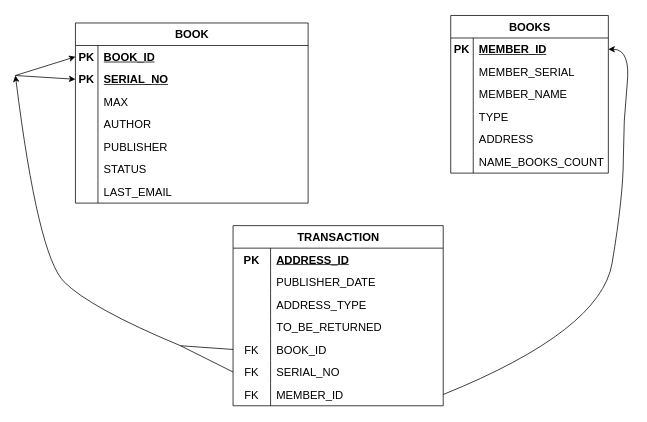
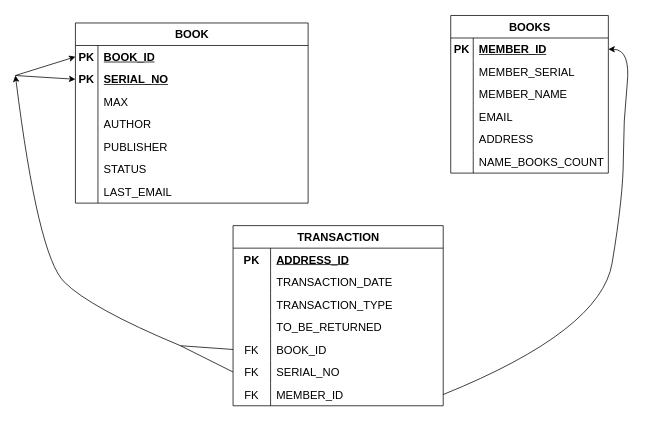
- <mxCell id="36" value="TYPE" style="shape=partialRectangle;connectable=0;fillColor=none;top=0;left=0;bottom=0;right=0;align=left;spacingLeft=6;overflow=hidden;whiteSpace=wrap;html=1;fontSize=15;" parent="34" vertex="1"><mxGeometry x="30" width="180" height="30" as="geometry"><mxRectangle width="180" height="30" as="alternateBounds" /></mxGeometry></mxCell>
+ <mxCell id="36" value="EMAIL" style="shape=partialRectangle;connectable=0;fillColor=none;top=0;left=0;bottom=0;right=0;align=left;spacingLeft=6;overflow=hidden;whiteSpace=wrap;html=1;fontSize=15;" parent="34" vertex="1"><mxGeometry x="30" width="180" height="30" as="geometry"><mxRectangle width="180" height="30" as="alternateBounds" /></mxGeometry></mxCell>
- <mxCell id="49" value="PUBLISHER_DATE" style="shape=partialRectangle;connectable=0;fillColor=none;top=0;left=0;bottom=0;right=0;align=left;spacingLeft=6;overflow=hidden;whiteSpace=wrap;html=1;fontSize=15;" parent="47" vertex="1"><mxGeometry x="50" width="230" height="30" as="geometry"><mxRectangle width="230" height="30" as="alternateBounds" /></mxGeometry></mxCell>
+ <mxCell id="49" value="TRANSACTION_DATE" style="shape=partialRectangle;connectable=0;fillColor=none;top=0;left=0;bottom=0;right=0;align=left;spacingLeft=6;overflow=hidden;whiteSpace=wrap;html=1;fontSize=15;" parent="47" vertex="1"><mxGeometry x="50" width="230" height="30" as="geometry"><mxRectangle width="230" height="30" as="alternateBounds" /></mxGeometry></mxCell>
- <mxCell id="52" value="ADDRESS_TYPE" style="shape=partialRectangle;connectable=0;fillColor=none;top=0;left=0;bottom=0;right=0;align=left;spacingLeft=6;overflow=hidden;whiteSpace=wrap;html=1;fontSize=15;" parent="50" vertex="1"><mxGeometry x="50" width="230" height="30" as="geometry"><mxRectangle width="230" height="30" as="alternateBounds" /></mxGeometry></mxCell>
+ <mxCell id="52" value="TRANSACTION_TYPE" style="shape=partialRectangle;connectable=0;fillColor=none;top=0;left=0;bottom=0;right=0;align=left;spacingLeft=6;overflow=hidden;whiteSpace=wrap;html=1;fontSize=15;" parent="50" vertex="1"><mxGeometry x="50" width="230" height="30" as="geometry"><mxRectangle width="230" height="30" as="alternateBounds" /></mxGeometry></mxCell>
